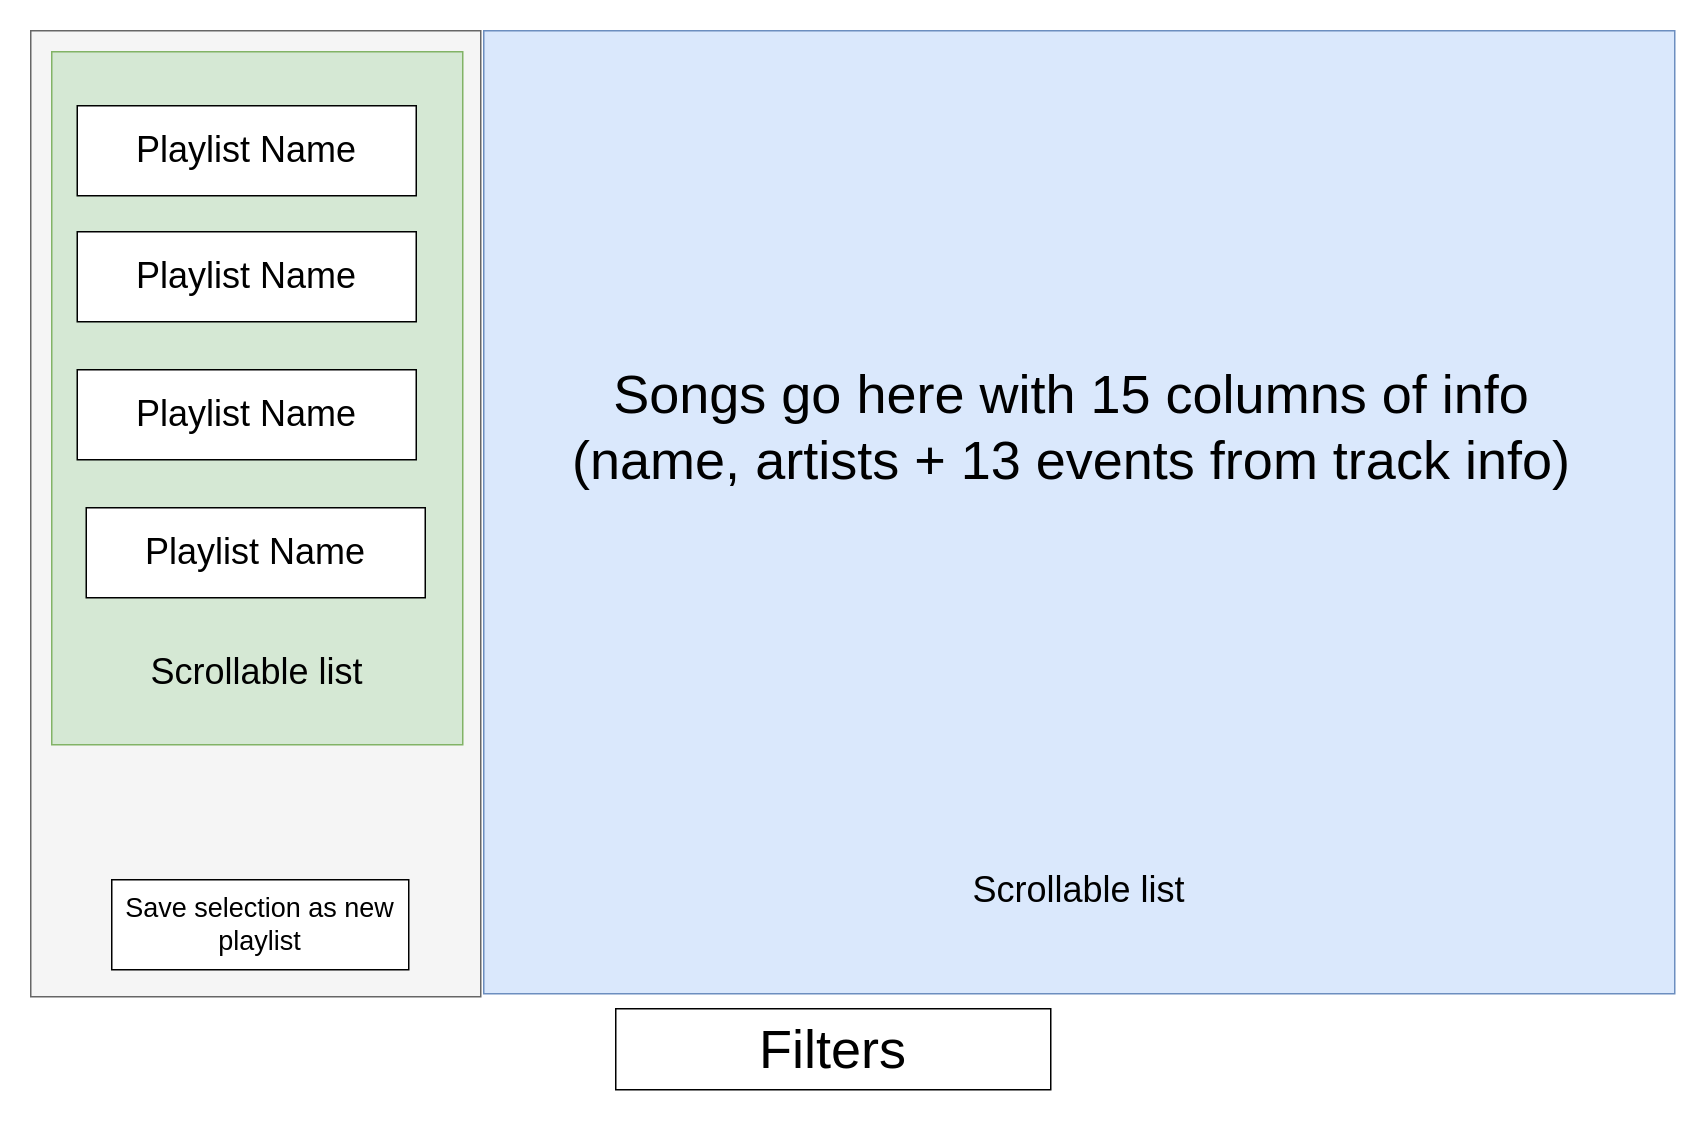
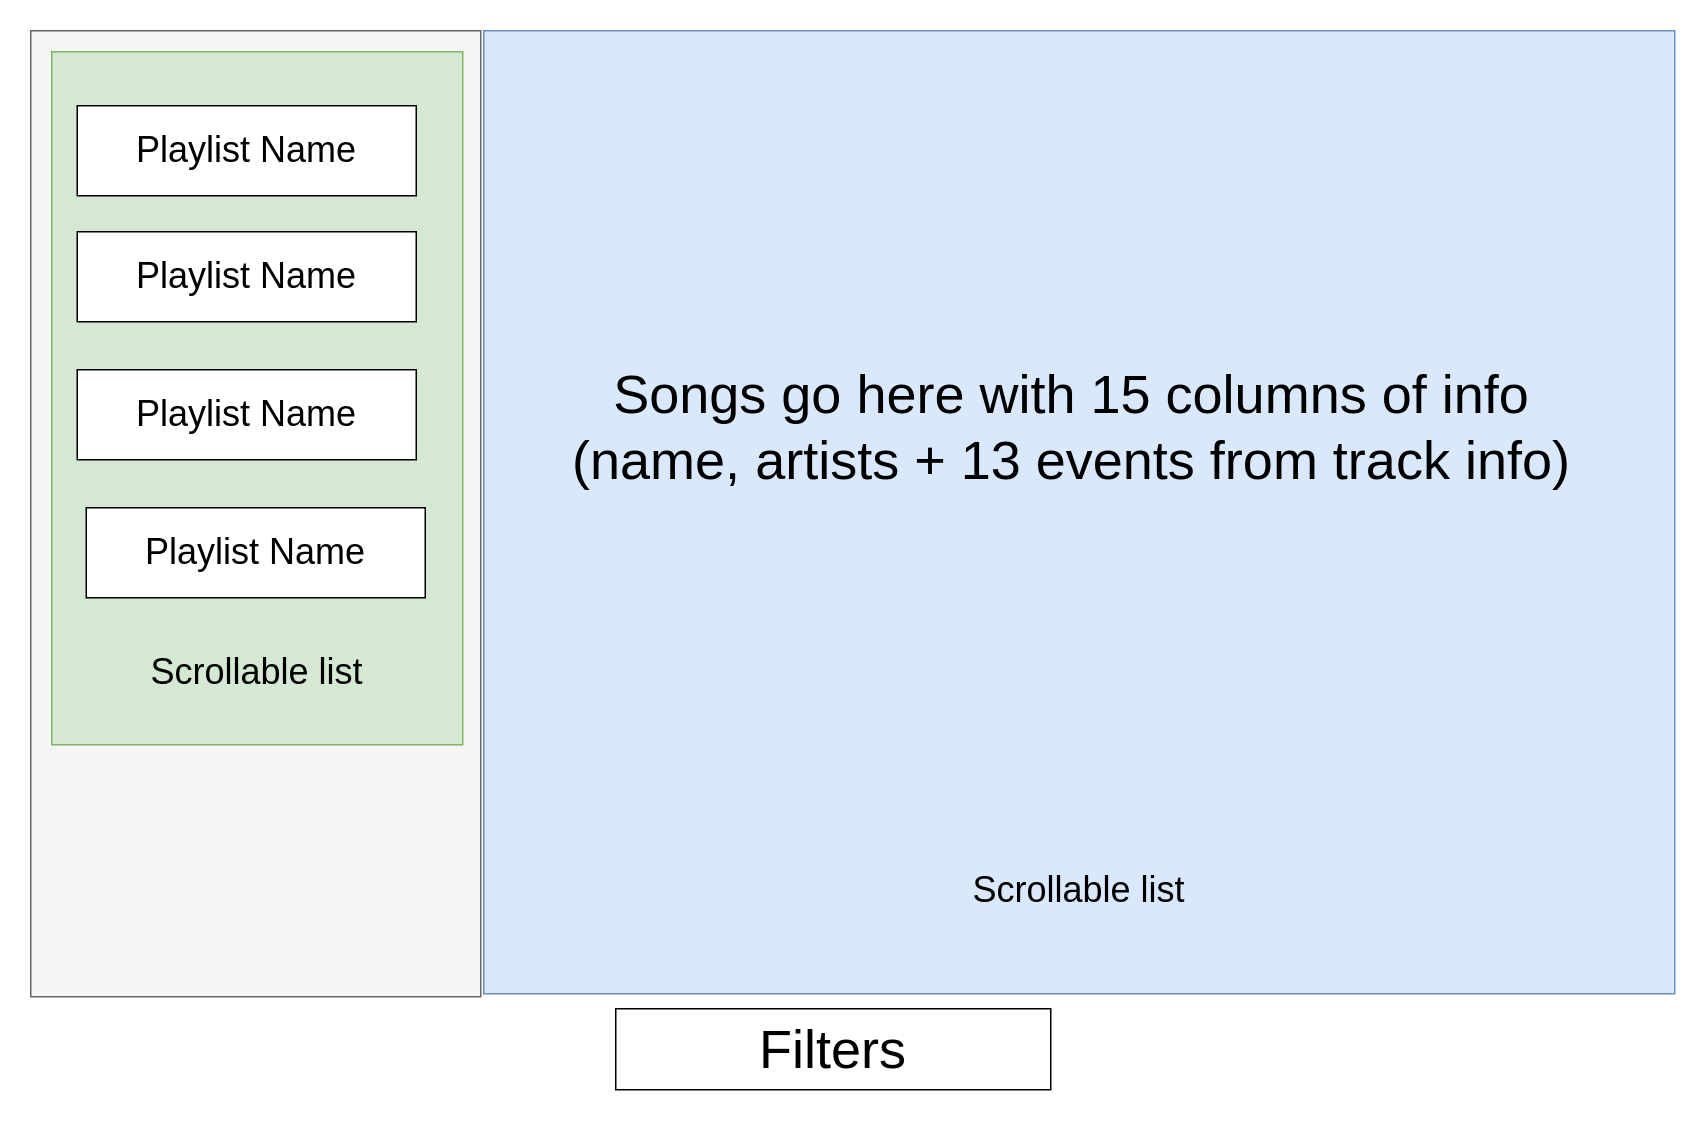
- <mxCell id="12" value="Save selection as new playlist" style="rounded=0;whiteSpace=wrap;html=1;fontSize=18;" vertex="1" parent="1"><mxGeometry x="74" y="586" width="198" height="60" as="geometry" /></mxCell>
